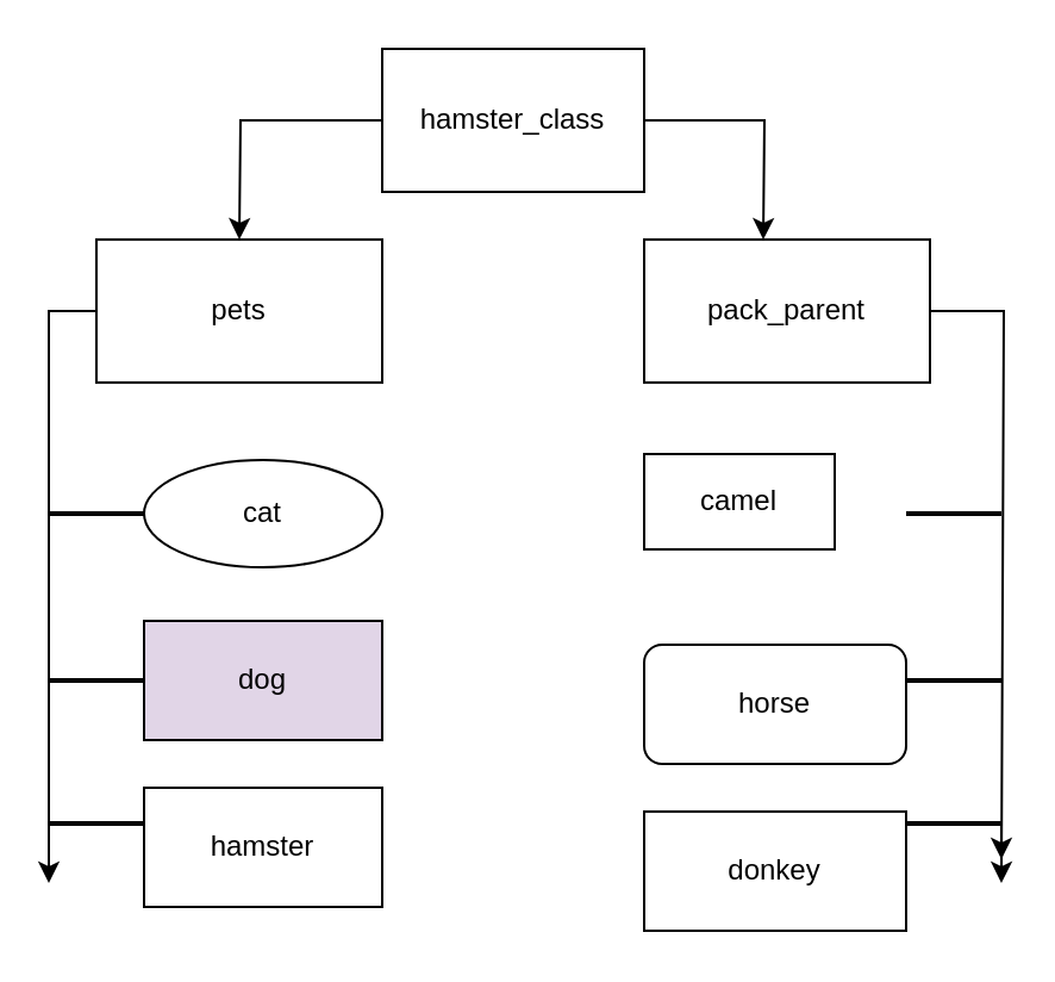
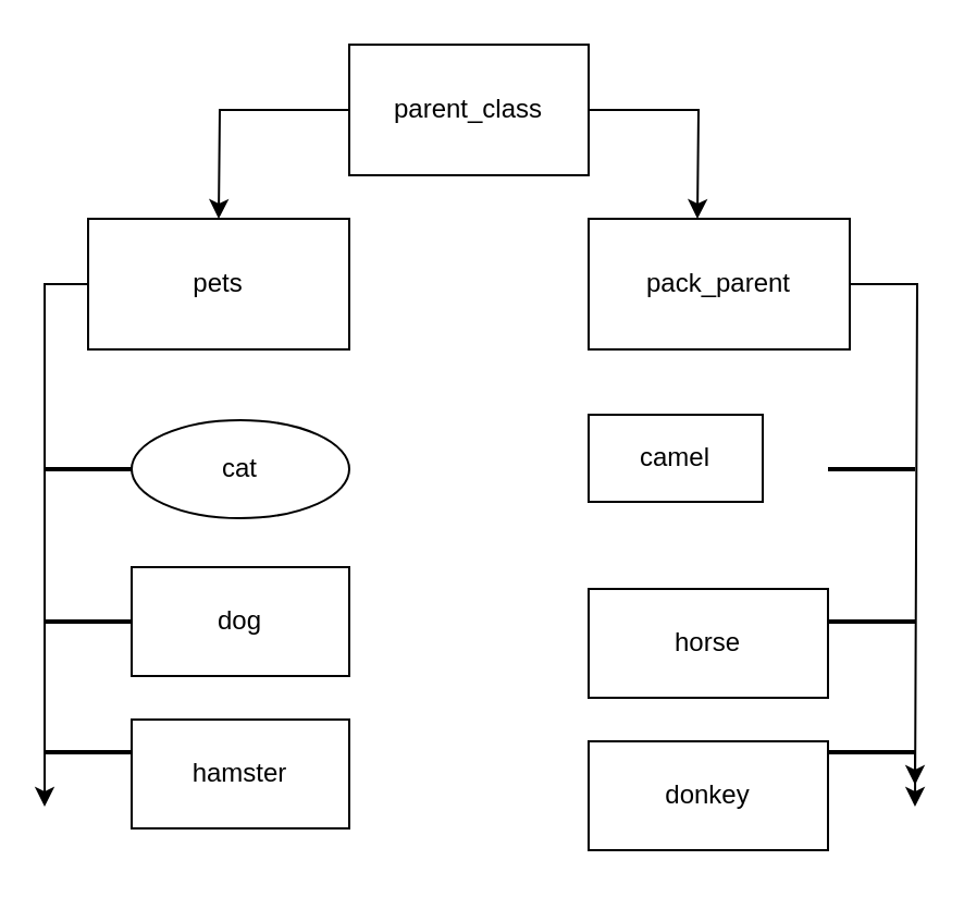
- <mxCell id="4" value="&lt;font style=&quot;vertical-align: inherit;&quot;&gt;&lt;font style=&quot;vertical-align: inherit;&quot;&gt;hamster_class&lt;/font&gt;&lt;/font&gt;" style="rounded=0;whiteSpace=wrap;html=1;" vertex="1" parent="1"><mxGeometry x="160" y="20" width="110" height="60" as="geometry" /></mxCell>
+ <mxCell id="4" value="&lt;font style=&quot;vertical-align: inherit;&quot;&gt;&lt;font style=&quot;vertical-align: inherit;&quot;&gt;parent_class&lt;/font&gt;&lt;/font&gt;" style="rounded=0;whiteSpace=wrap;html=1;" vertex="1" parent="1"><mxGeometry x="160" y="20" width="110" height="60" as="geometry" /></mxCell>
- <mxCell id="20" value="&lt;font style=&quot;vertical-align: inherit;&quot;&gt;&lt;font style=&quot;vertical-align: inherit;&quot;&gt;dog&lt;/font&gt;&lt;/font&gt;" style="rounded=0;whiteSpace=wrap;html=1;fillColor=#e1d5e7;" vertex="1" parent="1"><mxGeometry x="60" y="260" width="100" height="50" as="geometry" /></mxCell>
+ <mxCell id="20" value="&lt;font style=&quot;vertical-align: inherit;&quot;&gt;&lt;font style=&quot;vertical-align: inherit;&quot;&gt;dog&lt;/font&gt;&lt;/font&gt;" style="rounded=0;whiteSpace=wrap;html=1;" vertex="1" parent="1"><mxGeometry x="60" y="260" width="100" height="50" as="geometry" /></mxCell>
- <mxCell id="14" value="&lt;font style=&quot;vertical-align: inherit;&quot;&gt;&lt;font style=&quot;vertical-align: inherit;&quot;&gt;horse&lt;/font&gt;&lt;/font&gt;" style="whiteSpace=wrap;html=1;rounded=1;" vertex="1" parent="1"><mxGeometry x="270" y="270" width="110" height="50" as="geometry" /></mxCell>
+ <mxCell id="14" value="&lt;font style=&quot;vertical-align: inherit;&quot;&gt;&lt;font style=&quot;vertical-align: inherit;&quot;&gt;horse&lt;/font&gt;&lt;/font&gt;" style="rounded=0;whiteSpace=wrap;html=1;" vertex="1" parent="1"><mxGeometry x="270" y="270" width="110" height="50" as="geometry" /></mxCell>
